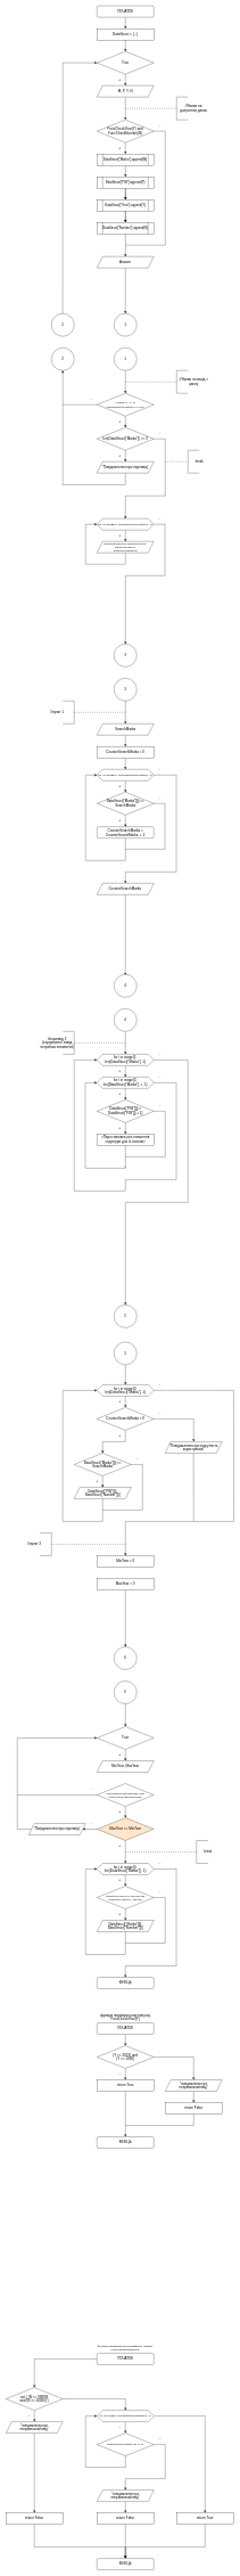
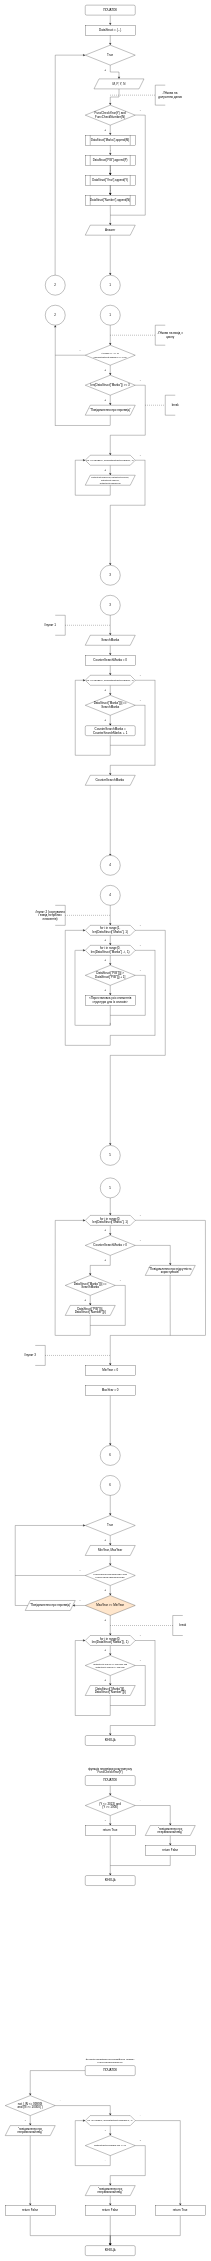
- <mxCell id="9" value="M, P, Y, N" style="shape=parallelogram;perimeter=parallelogramPerimeter;whiteSpace=wrap;html=1;fixedSize=1;" parent="1" vertex="1"><mxGeometry x="340" y="300" width="200" height="40" as="geometry" /></mxCell>
+ <mxCell id="9" value="M, P, Y, N" style="shape=parallelogram;perimeter=parallelogramPerimeter;whiteSpace=wrap;html=1;fixedSize=1;" parent="1" vertex="1"><mxGeometry x="375" y="315" width="200" height="40" as="geometry" /></mxCell>
- <mxCell id="107" value="//переввід 2 (сортування і вивід потрібних елементів)" style="text;html=1;strokeColor=none;fillColor=none;align=center;verticalAlign=middle;whiteSpace=wrap;rounded=0;fontSize=12;" parent="1" vertex="1"><mxGeometry x="140" y="3620" width="120" height="80" as="geometry" /></mxCell>
+ <mxCell id="107" value="//пункт 2 (сортування і вивід потрібних елементів)" style="text;html=1;strokeColor=none;fillColor=none;align=center;verticalAlign=middle;whiteSpace=wrap;rounded=0;fontSize=12;" parent="1" vertex="1"><mxGeometry x="140" y="3620" width="120" height="80" as="geometry" /></mxCell>
+ <mxCell id="187" value="" style="edgeStyle=orthogonalEdgeStyle;rounded=0;orthogonalLoop=1;jettySize=auto;html=1;fontSize=12;endArrow=classic;endFill=1;" parent="1" source="188" target="190" edge="1"><mxGeometry relative="1" as="geometry" /></mxCell>
